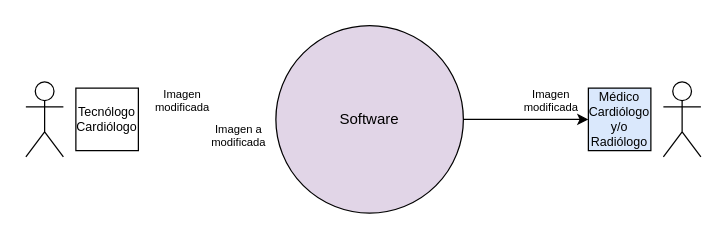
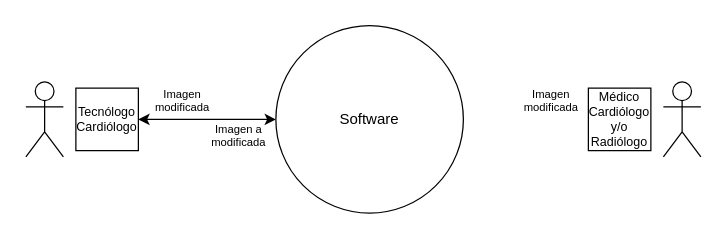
+ <mxCell id="3" value="" style="rounded=0;orthogonalLoop=1;jettySize=auto;html=1;startArrow=classic;startFill=1;" edge="1" parent="1" source="4" target="6"><mxGeometry relative="1" as="geometry" /></mxCell>
- <mxCell id="6" value="Software" style="ellipse;whiteSpace=wrap;html=1;aspect=fixed;fillColor=#e1d5e7;" vertex="1" parent="1"><mxGeometry x="220" y="20" width="150" height="150" as="geometry" /></mxCell>
+ <mxCell id="6" value="Software" style="ellipse;whiteSpace=wrap;html=1;aspect=fixed;" vertex="1" parent="1"><mxGeometry x="220" y="20" width="150" height="150" as="geometry" /></mxCell>
- <mxCell id="5" value="" style="edgeStyle=orthogonalEdgeStyle;rounded=0;orthogonalLoop=1;jettySize=auto;html=1;" edge="1" parent="1" source="6" target="8"><mxGeometry relative="1" as="geometry" /></mxCell>
- <mxCell id="8" value="Médico Cardiólogo y/o Radiólogo" style="whiteSpace=wrap;html=1;aspect=fixed;fontSize=10;fillColor=#dae8fc;" vertex="1" parent="1"><mxGeometry x="470" y="70" width="50" height="50" as="geometry" /></mxCell>
+ <mxCell id="8" value="Médico Cardiólogo y/o Radiólogo" style="whiteSpace=wrap;html=1;aspect=fixed;fontSize=10;" vertex="1" parent="1"><mxGeometry x="470" y="70" width="50" height="50" as="geometry" /></mxCell>
